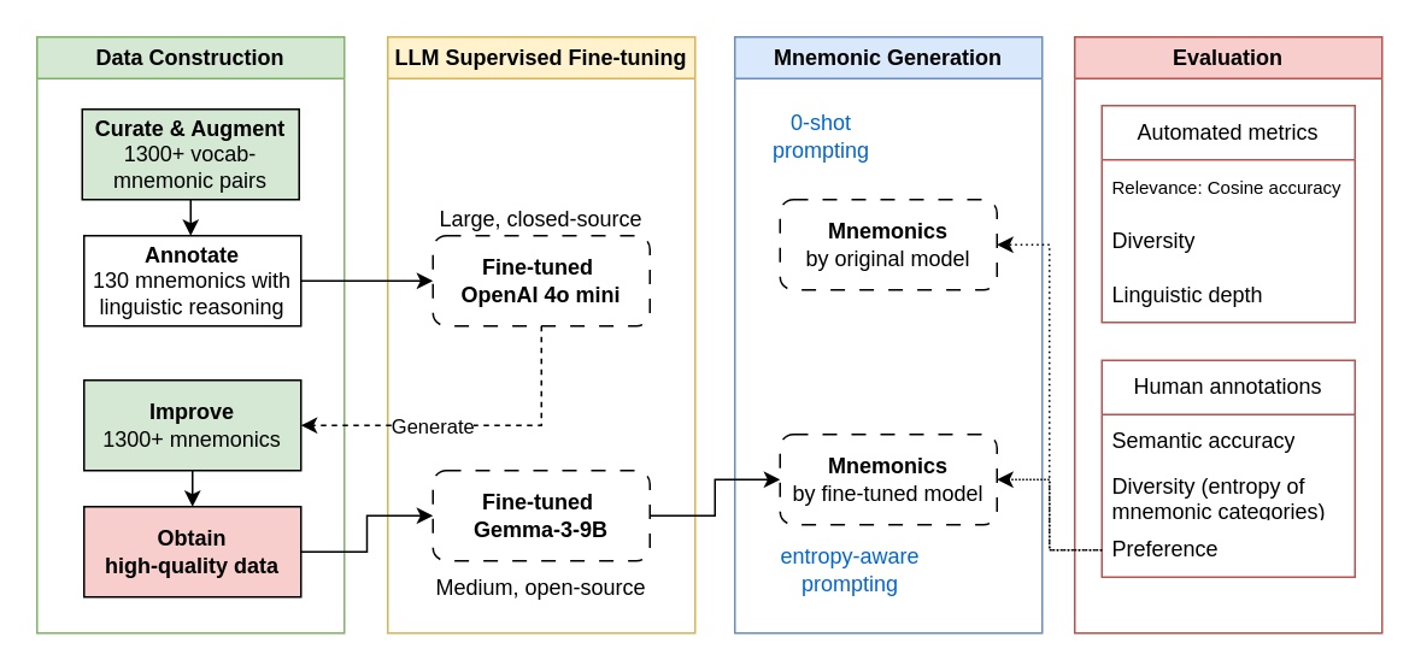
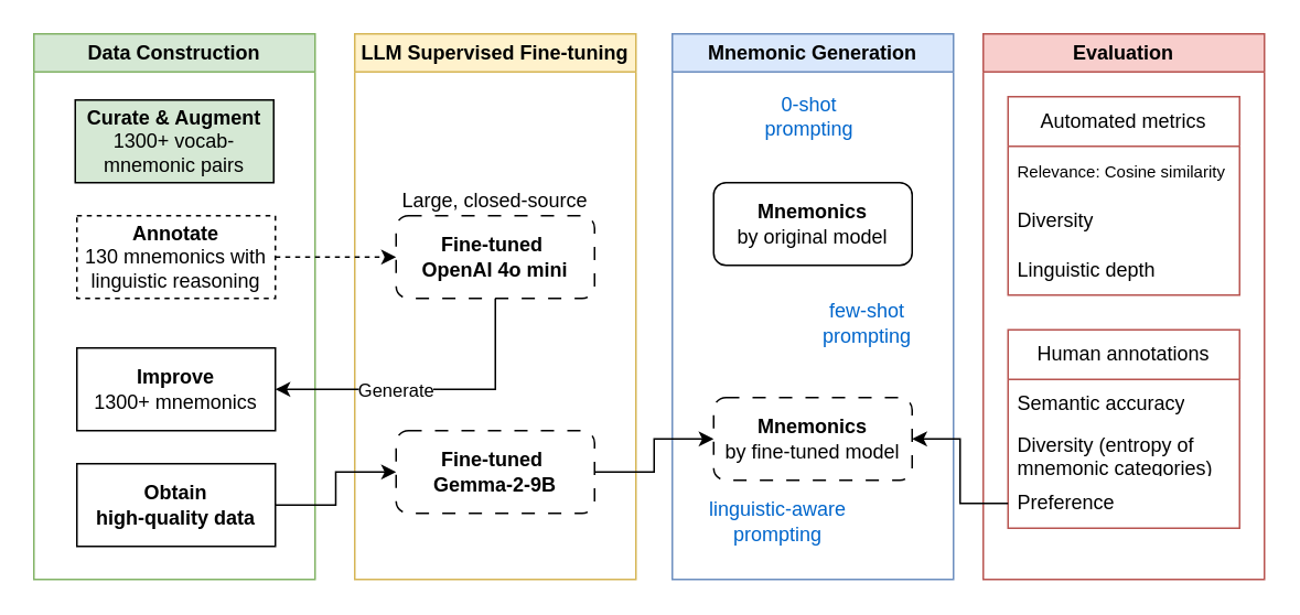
- <mxCell id="21" value="0-shot prompting" style="text;html=1;align=center;verticalAlign=middle;whiteSpace=wrap;rounded=0;fillColor=none;strokeColor=none;fontColor=#0066CC;" vertex="1" parent="18"><mxGeometry x="18" y="40" width="60" height="30" as="geometry" /></mxCell>
+ <mxCell id="21" value="0-shot prompting" style="text;html=1;align=center;verticalAlign=middle;whiteSpace=wrap;rounded=0;fillColor=none;strokeColor=none;fontColor=#0066CC;" vertex="1" parent="18"><mxGeometry x="53" y="35" width="60" height="30" as="geometry" /></mxCell>
- <mxCell id="27" value="&lt;font style=&quot;font-size: 10px;&quot;&gt;Relevance: Cosine accuracy&lt;/font&gt;" style="text;strokeColor=none;fillColor=none;align=left;verticalAlign=middle;spacingLeft=4;spacingRight=4;overflow=hidden;points=[[0,0.5],[1,0.5]];portConstraint=eastwest;rotatable=0;whiteSpace=wrap;html=1;" parent="26" vertex="1"><mxGeometry y="30" width="140" height="30" as="geometry" /></mxCell>
+ <mxCell id="27" value="&lt;font style=&quot;font-size: 10px;&quot;&gt;Relevance: Cosine similarity&lt;/font&gt;" style="text;strokeColor=none;fillColor=none;align=left;verticalAlign=middle;spacingLeft=4;spacingRight=4;overflow=hidden;points=[[0,0.5],[1,0.5]];portConstraint=eastwest;rotatable=0;whiteSpace=wrap;html=1;" parent="26" vertex="1"><mxGeometry y="30" width="140" height="30" as="geometry" /></mxCell>
- <mxCell id="3" value="" style="edgeStyle=orthogonalEdgeStyle;rounded=0;orthogonalLoop=1;jettySize=auto;html=1;entryX=0.487;entryY=0.018;entryDx=0;entryDy=0;entryPerimeter=0;" parent="2" source="4" target="5" edge="1"><mxGeometry relative="1" as="geometry" /></mxCell>
- <mxCell id="20" value="&lt;b&gt;Mnemonics&lt;/b&gt;&lt;div&gt;by original model&lt;/div&gt;" style="rounded=1;whiteSpace=wrap;html=1;gradientColor=none;fillStyle=dots;fillColor=none;dashed=1;dashPattern=8 8;" parent="18" vertex="1"><mxGeometry x="25" y="90" width="120" height="50" as="geometry" /></mxCell>
+ <mxCell id="20" value="&lt;b&gt;Mnemonics&lt;/b&gt;&lt;div&gt;by original model&lt;/div&gt;" style="rounded=1;whiteSpace=wrap;html=1;gradientColor=none;fillStyle=dots;fillColor=none;dashed=0;dashPattern=8 8;" parent="18" vertex="1"><mxGeometry x="25" y="90" width="120" height="50" as="geometry" /></mxCell>
- <mxCell id="5" value="&lt;b&gt;Annotate&lt;/b&gt;&lt;div&gt;130 mnemonics with linguistic reasoning&lt;/div&gt;" style="rounded=0;whiteSpace=wrap;html=1;" parent="2" vertex="1"><mxGeometry x="26" y="110" width="120" height="50" as="geometry" /></mxCell>
+ <mxCell id="5" value="&lt;b&gt;Annotate&lt;/b&gt;&lt;div&gt;130 mnemonics with linguistic reasoning&lt;/div&gt;" style="rounded=0;whiteSpace=wrap;html=1;dashed=1;" parent="2" vertex="1"><mxGeometry x="26" y="110" width="120" height="50" as="geometry" /></mxCell>
- <mxCell id="14" style="edgeStyle=orthogonalEdgeStyle;rounded=0;orthogonalLoop=1;jettySize=auto;html=1;entryX=0;entryY=0.5;entryDx=0;entryDy=0;" parent="1" source="5" target="10" edge="1"><mxGeometry relative="1" as="geometry" /></mxCell>
+ <mxCell id="14" style="edgeStyle=orthogonalEdgeStyle;rounded=0;orthogonalLoop=1;jettySize=auto;html=1;entryX=0;entryY=0.5;entryDx=0;entryDy=0;dashed=1;" parent="1" source="5" target="10" edge="1"><mxGeometry relative="1" as="geometry" /></mxCell>
- <mxCell id="34" style="edgeStyle=orthogonalEdgeStyle;rounded=0;orthogonalLoop=1;jettySize=auto;html=1;entryX=1;entryY=0.5;entryDx=0;entryDy=0;dashed=1;dashPattern=1 2;" parent="1" source="33" target="20" edge="1"><mxGeometry relative="1" as="geometry" /></mxCell>
+ <mxCell id="22" value="few-shot prompting" style="text;html=1;align=center;verticalAlign=middle;whiteSpace=wrap;rounded=0;fillColor=none;strokeColor=none;fontColor=#0066CC;" vertex="1" parent="18"><mxGeometry x="88" y="160" width="60" height="30" as="geometry" /></mxCell>
- <mxCell id="15" value="" style="edgeStyle=orthogonalEdgeStyle;rounded=0;orthogonalLoop=1;jettySize=auto;html=1;entryX=1;entryY=0.5;entryDx=0;entryDy=0;exitX=0.5;exitY=1;exitDx=0;exitDy=0;dashed=1;" parent="1" source="10" target="7" edge="1"><mxGeometry relative="1" as="geometry"><mxPoint x="299" y="119" as="sourcePoint" /><mxPoint x="299" y="129" as="targetPoint" /></mxGeometry></mxCell>
+ <mxCell id="15" value="" style="edgeStyle=orthogonalEdgeStyle;rounded=0;orthogonalLoop=1;jettySize=auto;html=1;entryX=1;entryY=0.5;entryDx=0;entryDy=0;exitX=0.5;exitY=1;exitDx=0;exitDy=0;" parent="1" source="10" target="7" edge="1"><mxGeometry relative="1" as="geometry"><mxPoint x="299" y="119" as="sourcePoint" /><mxPoint x="299" y="129" as="targetPoint" /></mxGeometry></mxCell>
- <mxCell id="7" value="&lt;b&gt;Improve&lt;/b&gt;&lt;div&gt;1300+ mnemonics&lt;/div&gt;" style="rounded=0;whiteSpace=wrap;html=1;fillColor=#d5e8d4;" parent="2" vertex="1"><mxGeometry x="26" y="190" width="120" height="50" as="geometry" /></mxCell>
+ <mxCell id="7" value="&lt;b&gt;Improve&lt;/b&gt;&lt;div&gt;1300+ mnemonics&lt;/div&gt;" style="rounded=0;whiteSpace=wrap;html=1;" parent="2" vertex="1"><mxGeometry x="26" y="190" width="120" height="50" as="geometry" /></mxCell>
- <mxCell id="35" style="edgeStyle=orthogonalEdgeStyle;rounded=0;orthogonalLoop=1;jettySize=auto;html=1;entryX=1;entryY=0.5;entryDx=0;entryDy=0;dashed=1;dashPattern=1 1;" parent="1" source="33" target="19" edge="1"><mxGeometry relative="1" as="geometry" /></mxCell>
+ <mxCell id="35" style="edgeStyle=orthogonalEdgeStyle;rounded=0;orthogonalLoop=1;jettySize=auto;html=1;entryX=1;entryY=0.5;entryDx=0;entryDy=0;dashed=0;dashPattern=1 1;" parent="1" source="33" target="19" edge="1"><mxGeometry relative="1" as="geometry" /></mxCell>
- <mxCell id="6" style="edgeStyle=orthogonalEdgeStyle;rounded=0;orthogonalLoop=1;jettySize=auto;html=1;exitX=0.5;exitY=1;exitDx=0;exitDy=0;entryX=0.5;entryY=0;entryDx=0;entryDy=0;" parent="2" source="7" target="8" edge="1"><mxGeometry relative="1" as="geometry" /></mxCell>
- <mxCell id="11" value="&lt;b&gt;Fine-tuned&amp;nbsp;&lt;/b&gt;&lt;div&gt;&lt;b&gt;Gemma-3-9B&lt;/b&gt;&lt;/div&gt;" style="rounded=1;whiteSpace=wrap;html=1;gradientColor=none;fillStyle=dots;fillColor=none;dashed=1;dashPattern=8 8;" parent="9" vertex="1"><mxGeometry x="25" y="240" width="120" height="50" as="geometry" /></mxCell>
+ <mxCell id="11" value="&lt;b&gt;Fine-tuned&amp;nbsp;&lt;/b&gt;&lt;div&gt;&lt;b&gt;Gemma-2-9B&lt;/b&gt;&lt;/div&gt;" style="rounded=1;whiteSpace=wrap;html=1;gradientColor=none;fillStyle=dots;fillColor=none;dashed=1;dashPattern=8 8;" parent="9" vertex="1"><mxGeometry x="25" y="240" width="120" height="50" as="geometry" /></mxCell>
- <mxCell id="8" value="&lt;b&gt;Obtain&lt;/b&gt;&lt;div&gt;&lt;b&gt;high-quality data&lt;/b&gt;&lt;/div&gt;" style="rounded=0;whiteSpace=wrap;html=1;fillColor=#f8cecc;" parent="2" vertex="1"><mxGeometry x="26" y="260" width="120" height="50" as="geometry" /></mxCell>
+ <mxCell id="8" value="&lt;b&gt;Obtain&lt;/b&gt;&lt;div&gt;&lt;b&gt;high-quality data&lt;/b&gt;&lt;/div&gt;" style="rounded=0;whiteSpace=wrap;html=1;" parent="2" vertex="1"><mxGeometry x="26" y="260" width="120" height="50" as="geometry" /></mxCell>
- <mxCell id="23" value="entropy-aware prompting" style="text;html=1;align=center;verticalAlign=middle;whiteSpace=wrap;rounded=0;fillColor=none;strokeColor=none;fontColor=#0066CC;" vertex="1" parent="18"><mxGeometry x="18" y="280" width="92" height="30" as="geometry" /></mxCell>
+ <mxCell id="23" value="linguistic-aware prompting" style="text;html=1;align=center;verticalAlign=middle;whiteSpace=wrap;rounded=0;fillColor=none;strokeColor=none;fontColor=#0066CC;" vertex="1" parent="18"><mxGeometry x="18" y="280" width="92" height="30" as="geometry" /></mxCell>
- <mxCell id="13" value="Medium, open-source" style="text;html=1;align=center;verticalAlign=middle;whiteSpace=wrap;rounded=0;" parent="9" vertex="1"><mxGeometry x="20" y="290" width="130" height="30" as="geometry" /></mxCell>
